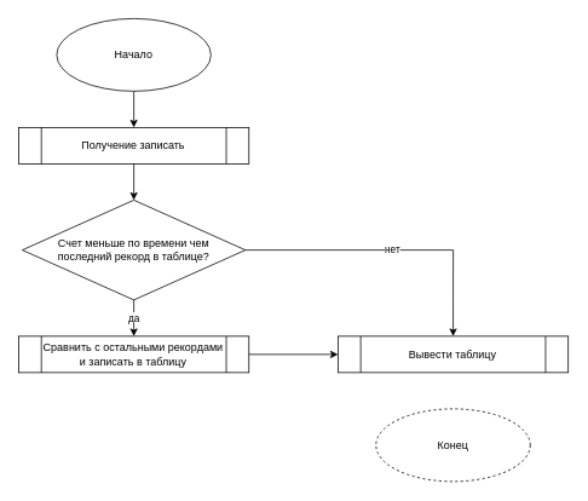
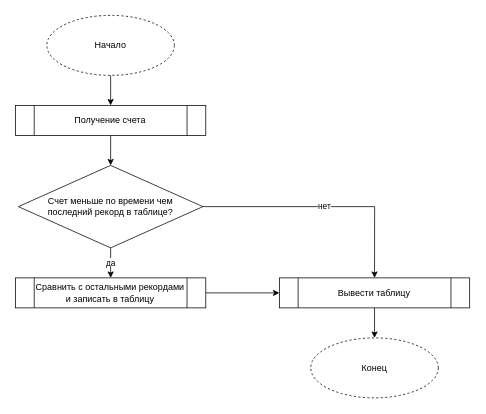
- <mxCell id="2" value="Начало" style="ellipse;whiteSpace=wrap;html=1;" vertex="1" parent="1"><mxGeometry x="62" y="20" width="170" height="80" as="geometry" /></mxCell>
+ <mxCell id="2" value="Начало" style="ellipse;whiteSpace=wrap;html=1;dashed=1;" vertex="1" parent="1"><mxGeometry x="62" y="20" width="170" height="80" as="geometry" /></mxCell>
- <mxCell id="4" value="Получение записать" style="shape=process;whiteSpace=wrap;html=1;backgroundOutline=1;" vertex="1" parent="1"><mxGeometry x="20.13" y="140" width="253.75" height="40" as="geometry" /></mxCell>
+ <mxCell id="4" value="Получение счета" style="shape=process;whiteSpace=wrap;html=1;backgroundOutline=1;" vertex="1" parent="1"><mxGeometry x="20.13" y="140" width="253.75" height="40" as="geometry" /></mxCell>
+ <mxCell id="11" value="" style="endArrow=classic;html=1;rounded=0;exitX=0.5;exitY=1;exitDx=0;exitDy=0;entryX=0.5;entryY=0;entryDx=0;entryDy=0;" edge="1" parent="1" source="7" target="3"><mxGeometry width="50" height="50" relative="1" as="geometry"><mxPoint x="392" y="450" as="sourcePoint" /><mxPoint x="442" y="400" as="targetPoint" /></mxGeometry></mxCell>
